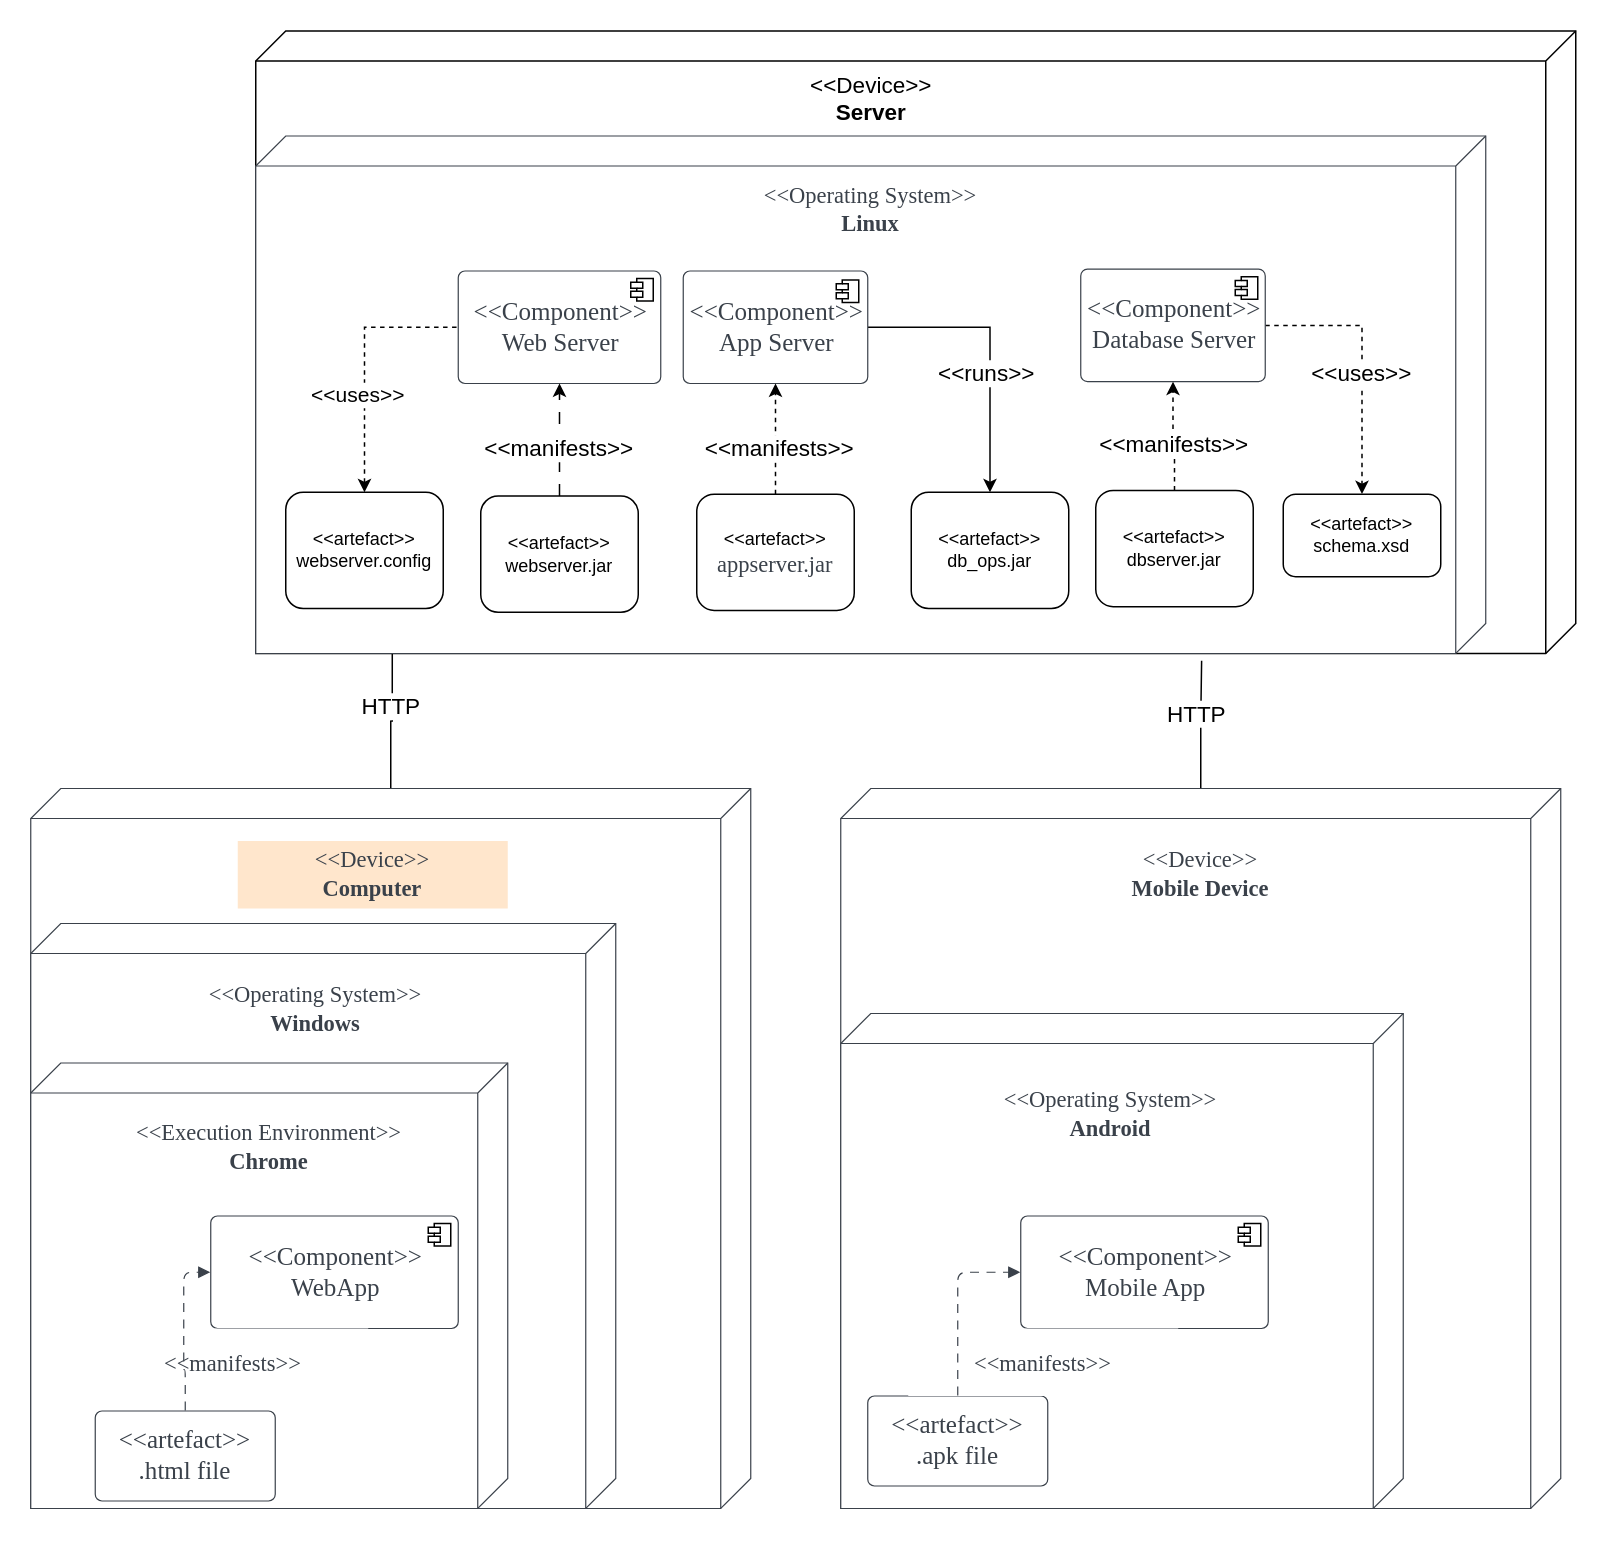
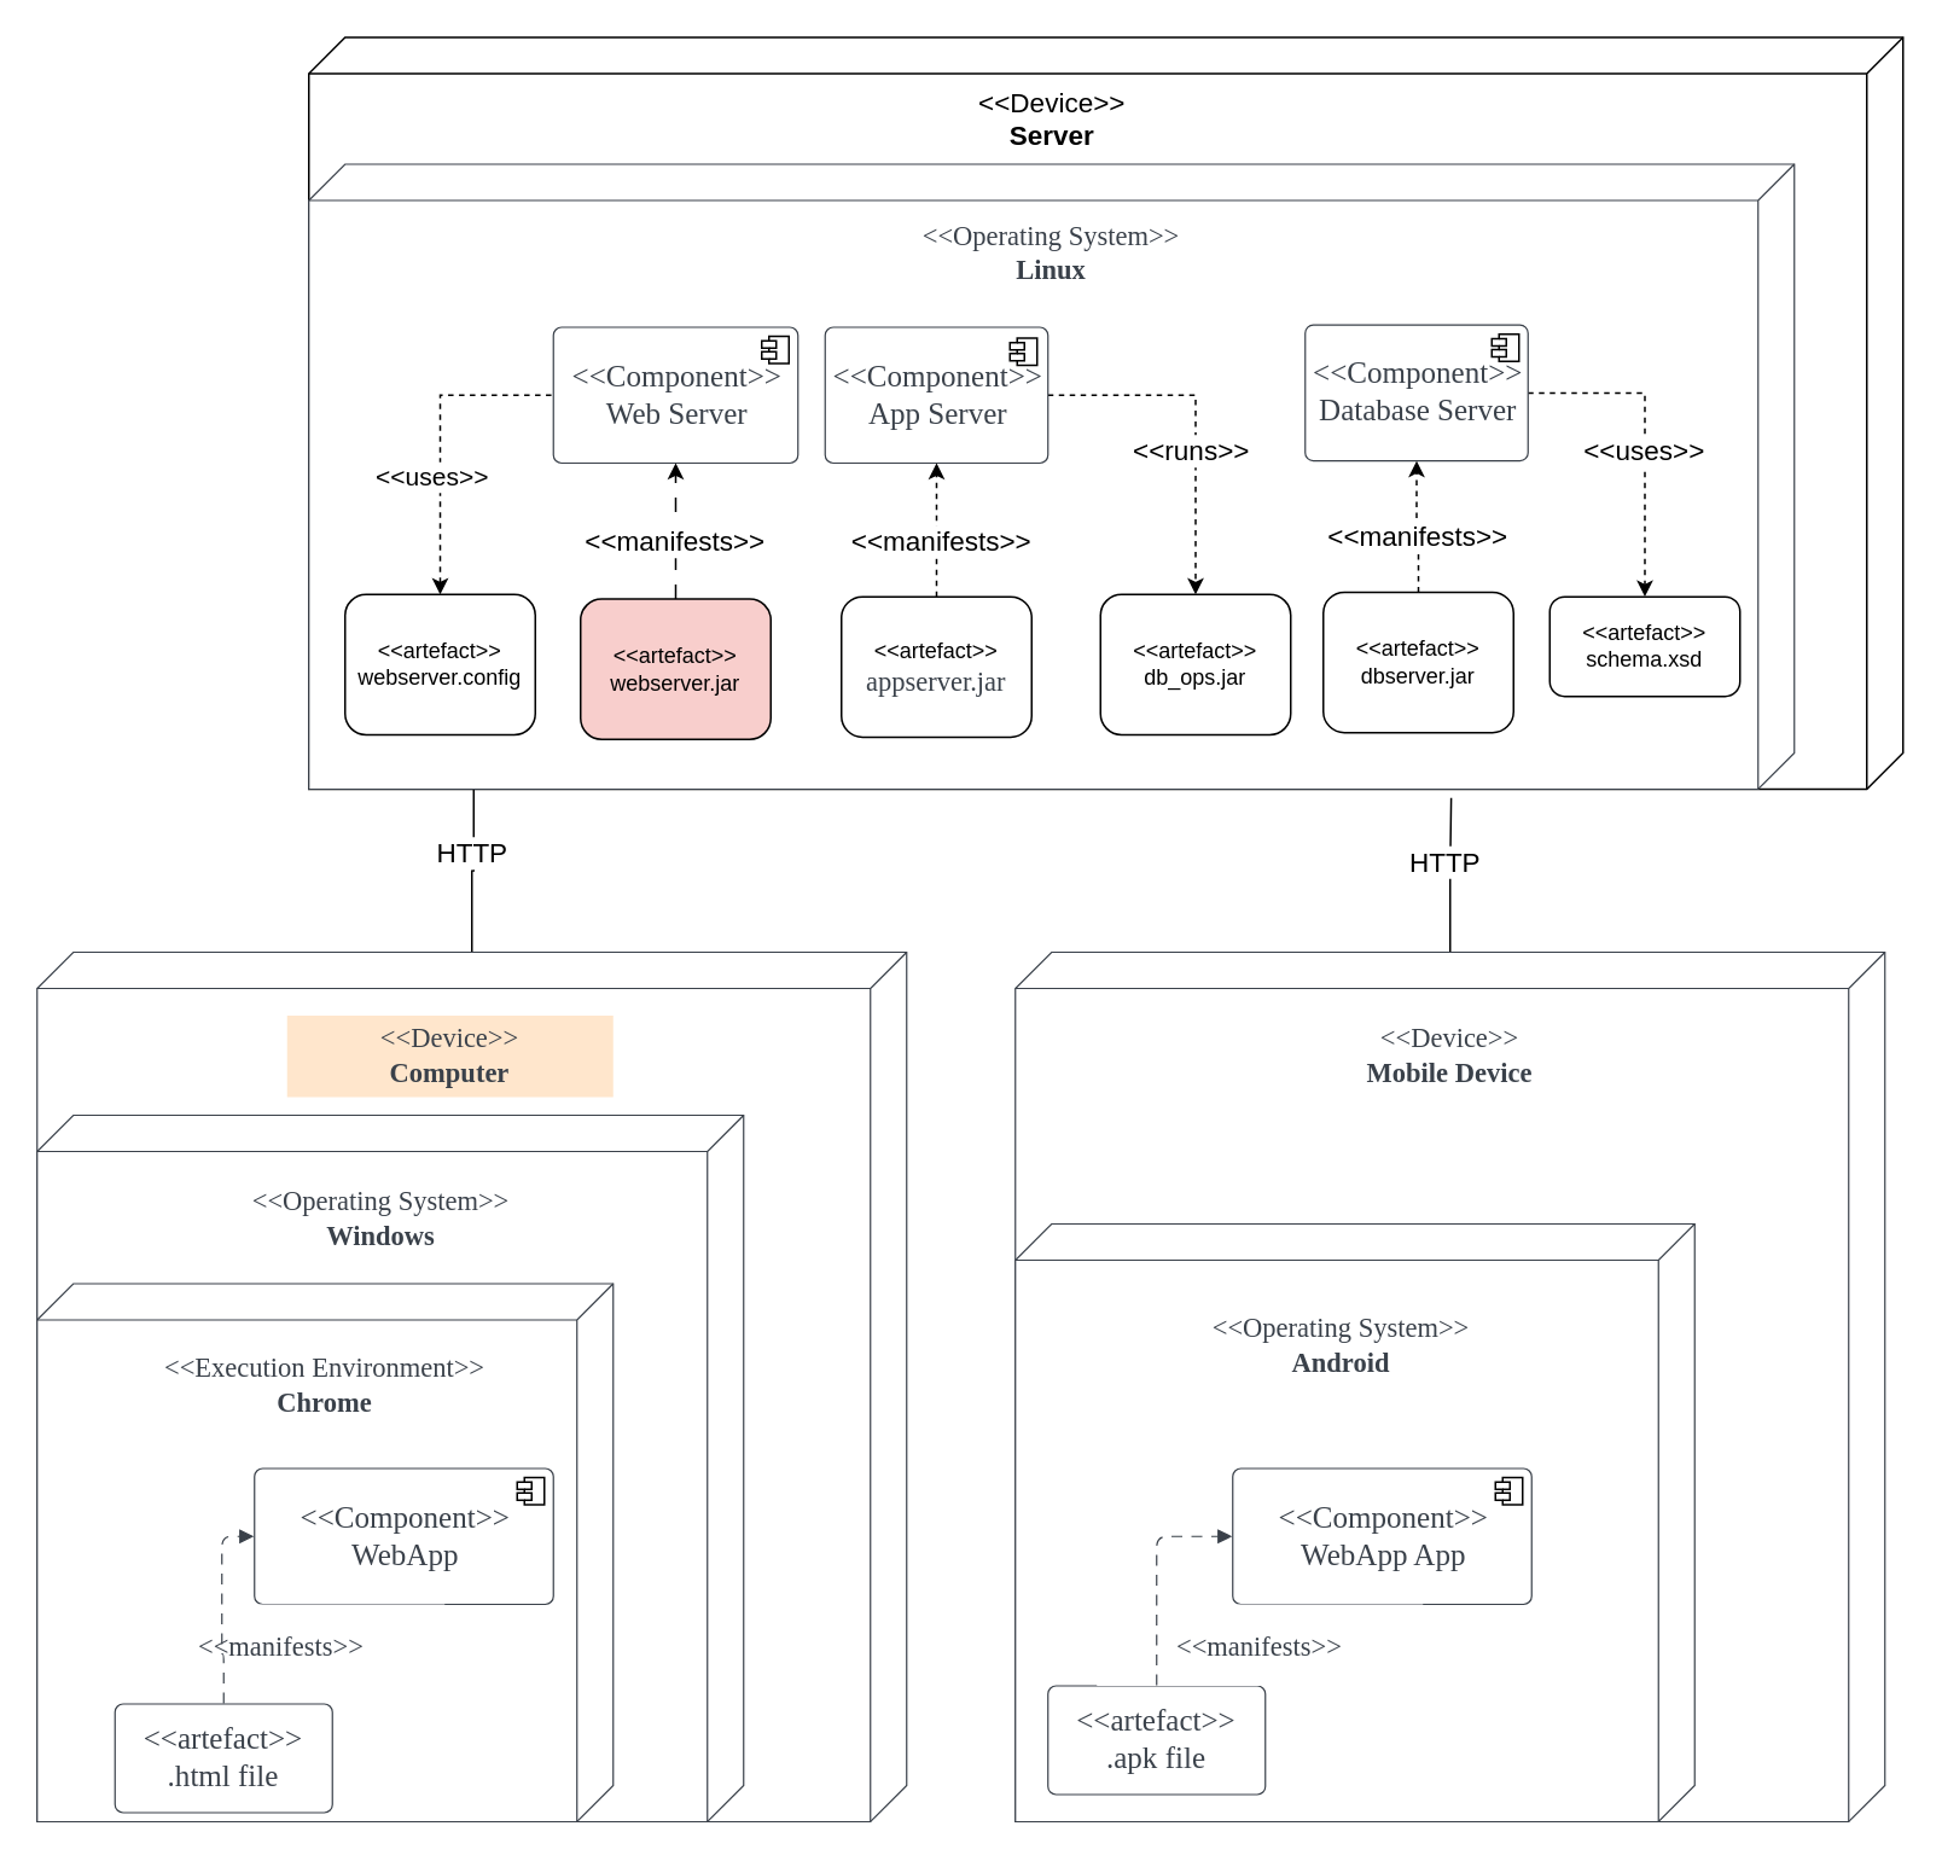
- <mxCell id="31" style="edgeStyle=orthogonalEdgeStyle;rounded=0;orthogonalLoop=1;jettySize=auto;html=1;dashed=0;" parent="1" source="33" target="43" edge="1"><mxGeometry relative="1" as="geometry" /></mxCell>
+ <mxCell id="31" style="edgeStyle=orthogonalEdgeStyle;rounded=0;orthogonalLoop=1;jettySize=auto;html=1;dashed=1;" parent="1" source="33" target="43" edge="1"><mxGeometry relative="1" as="geometry" /></mxCell>
- <mxCell id="47" value="&amp;lt;&amp;lt;artefact&amp;gt;&amp;gt;&lt;br&gt;webserver.jar" style="html=1;whiteSpace=wrap;rounded=1;" parent="1" vertex="1"><mxGeometry x="320" y="330" width="105" height="77.5" as="geometry" /></mxCell>
+ <mxCell id="47" value="&amp;lt;&amp;lt;artefact&amp;gt;&amp;gt;&lt;br&gt;webserver.jar" style="html=1;whiteSpace=wrap;rounded=1;fillColor=#f8cecc;" parent="1" vertex="1"><mxGeometry x="320" y="330" width="105" height="77.5" as="geometry" /></mxCell>
- <mxCell id="22" value="&amp;lt;&amp;lt;Component&amp;gt;&amp;gt;&#10;Mobile App" style="html=1;dropTarget=0;fontSize=16.7;fontFamily=Liberation Serif;fontColor=#3a414a;spacing=3.8;strokeColor=#3a414a;strokeOpacity=100;rounded=1;absoluteArcSize=1;arcSize=9;strokeWidth=0.8;" parent="18" vertex="1"><mxGeometry x="120" y="285" width="165" height="75" as="geometry" /></mxCell>
+ <mxCell id="22" value="&amp;lt;&amp;lt;Component&amp;gt;&amp;gt;&#10;WebApp App" style="html=1;dropTarget=0;fontSize=16.7;fontFamily=Liberation Serif;fontColor=#3a414a;spacing=3.8;strokeColor=#3a414a;strokeOpacity=100;rounded=1;absoluteArcSize=1;arcSize=9;strokeWidth=0.8;" parent="18" vertex="1"><mxGeometry x="120" y="285" width="165" height="75" as="geometry" /></mxCell>
